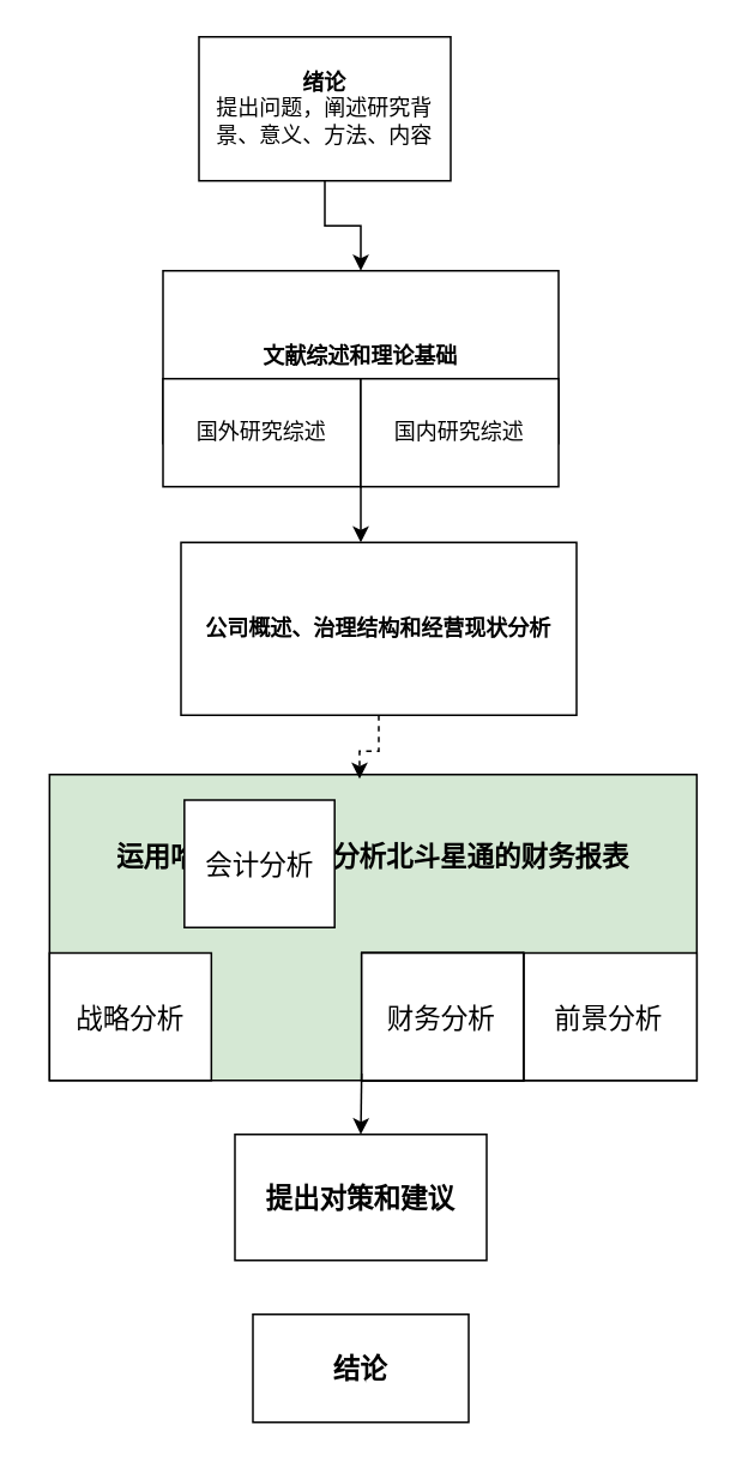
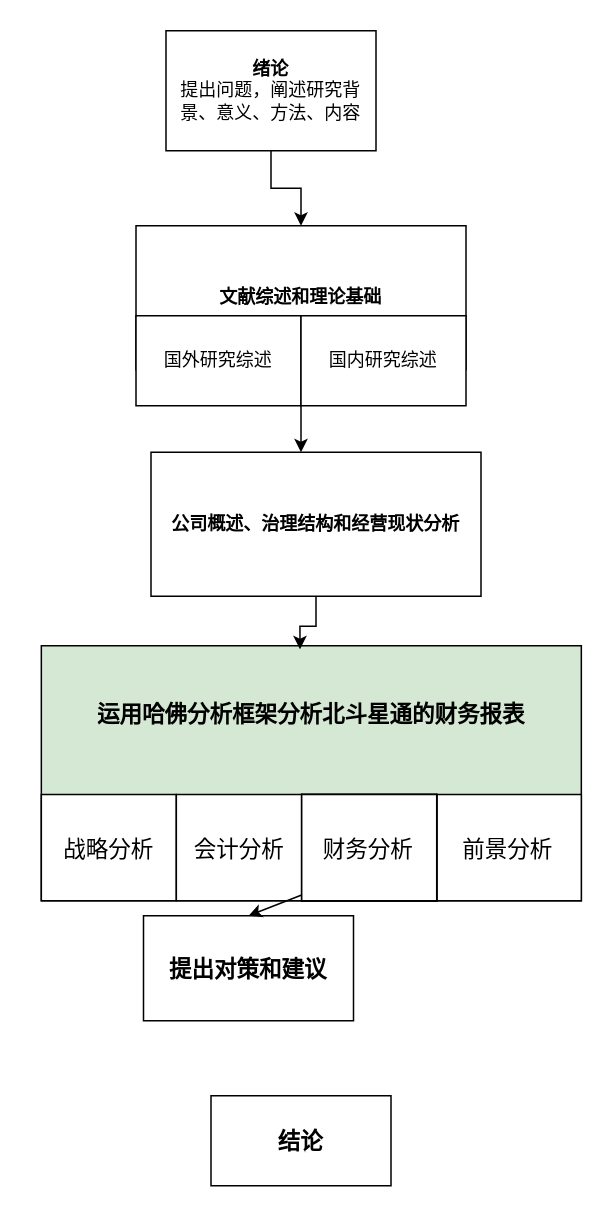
- <mxCell id="17" style="edgeStyle=orthogonalEdgeStyle;rounded=0;orthogonalLoop=1;jettySize=auto;html=1;entryX=0.479;entryY=0.014;entryDx=0;entryDy=0;entryPerimeter=0;fontSize=15;dashed=1;" edge="1" parent="1" source="18" target="9"><mxGeometry relative="1" as="geometry" /></mxCell>
+ <mxCell id="17" style="edgeStyle=orthogonalEdgeStyle;rounded=0;orthogonalLoop=1;jettySize=auto;html=1;entryX=0.479;entryY=0.014;entryDx=0;entryDy=0;entryPerimeter=0;fontSize=15;" edge="1" parent="1" source="18" target="9"><mxGeometry relative="1" as="geometry" /></mxCell>
- <mxCell id="11" value="会计分析" style="rounded=0;whiteSpace=wrap;html=1;fontSize=15;" vertex="1" parent="8"><mxGeometry x="81.894" y="14.167" width="83.571" height="70.833" as="geometry" /></mxCell>
+ <mxCell id="11" value="会计分析" style="rounded=0;whiteSpace=wrap;html=1;fontSize=15;" vertex="1" parent="8"><mxGeometry x="96.894" y="99.167" width="83.571" height="70.833" as="geometry" /></mxCell>
- <mxCell id="19" value="&lt;b&gt;提出对策和建议&lt;br&gt;&lt;/b&gt;" style="rounded=0;whiteSpace=wrap;html=1;fontSize=15;" vertex="1" parent="1"><mxGeometry x="130" y="630" width="140" height="70" as="geometry" /></mxCell>
+ <mxCell id="19" value="&lt;b&gt;提出对策和建议&lt;br&gt;&lt;/b&gt;" style="rounded=0;whiteSpace=wrap;html=1;fontSize=15;" vertex="1" parent="1"><mxGeometry x="95" y="610" width="140" height="70" as="geometry" /></mxCell>
